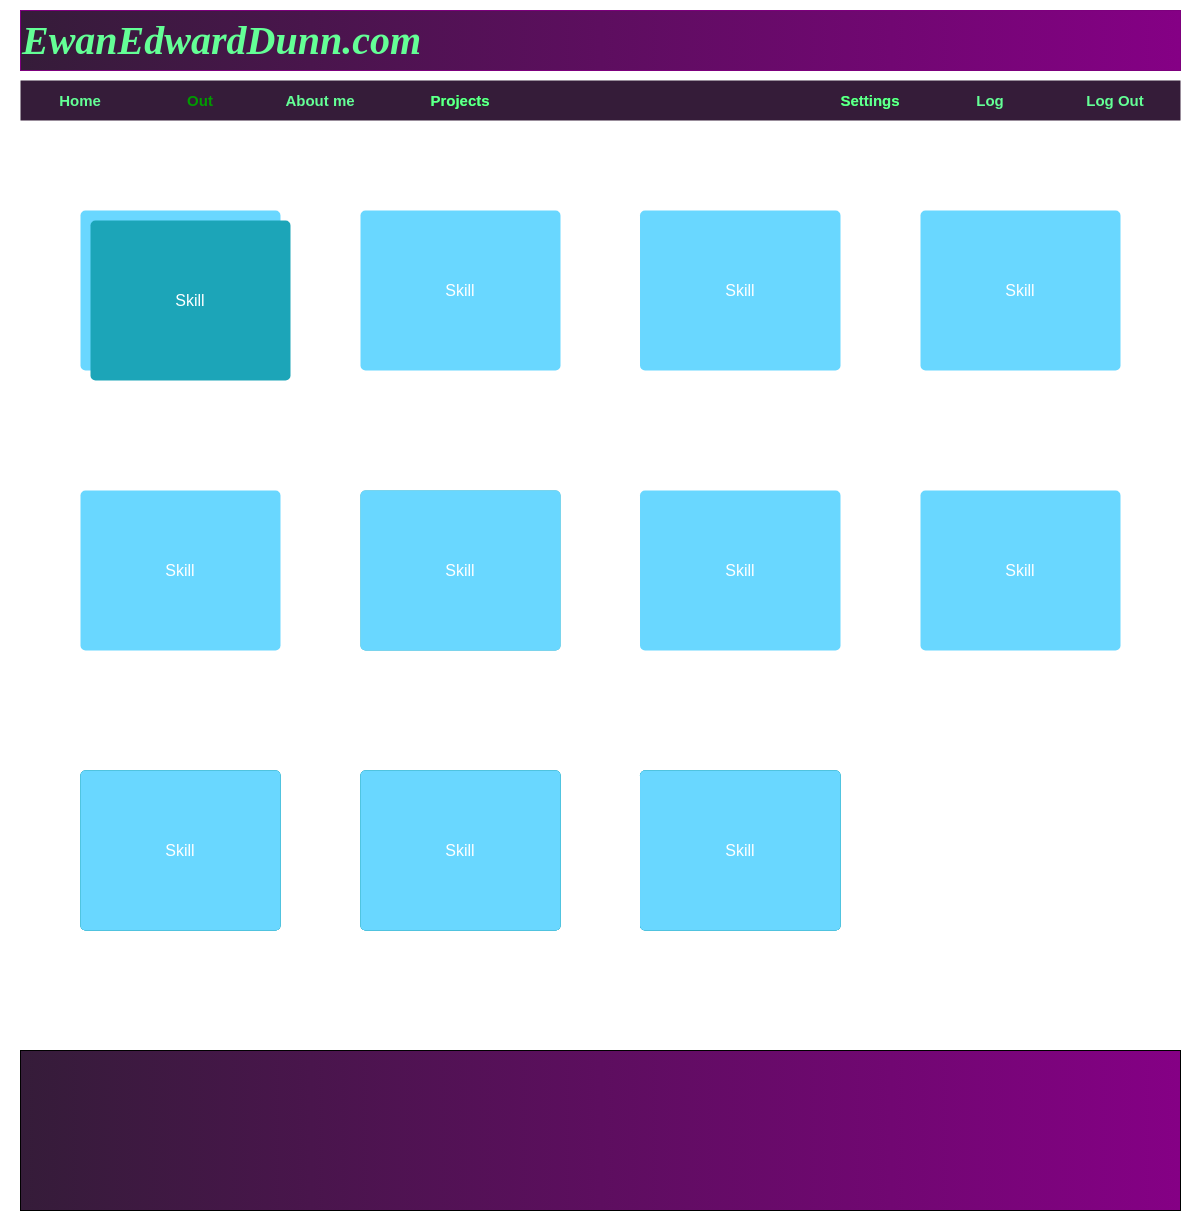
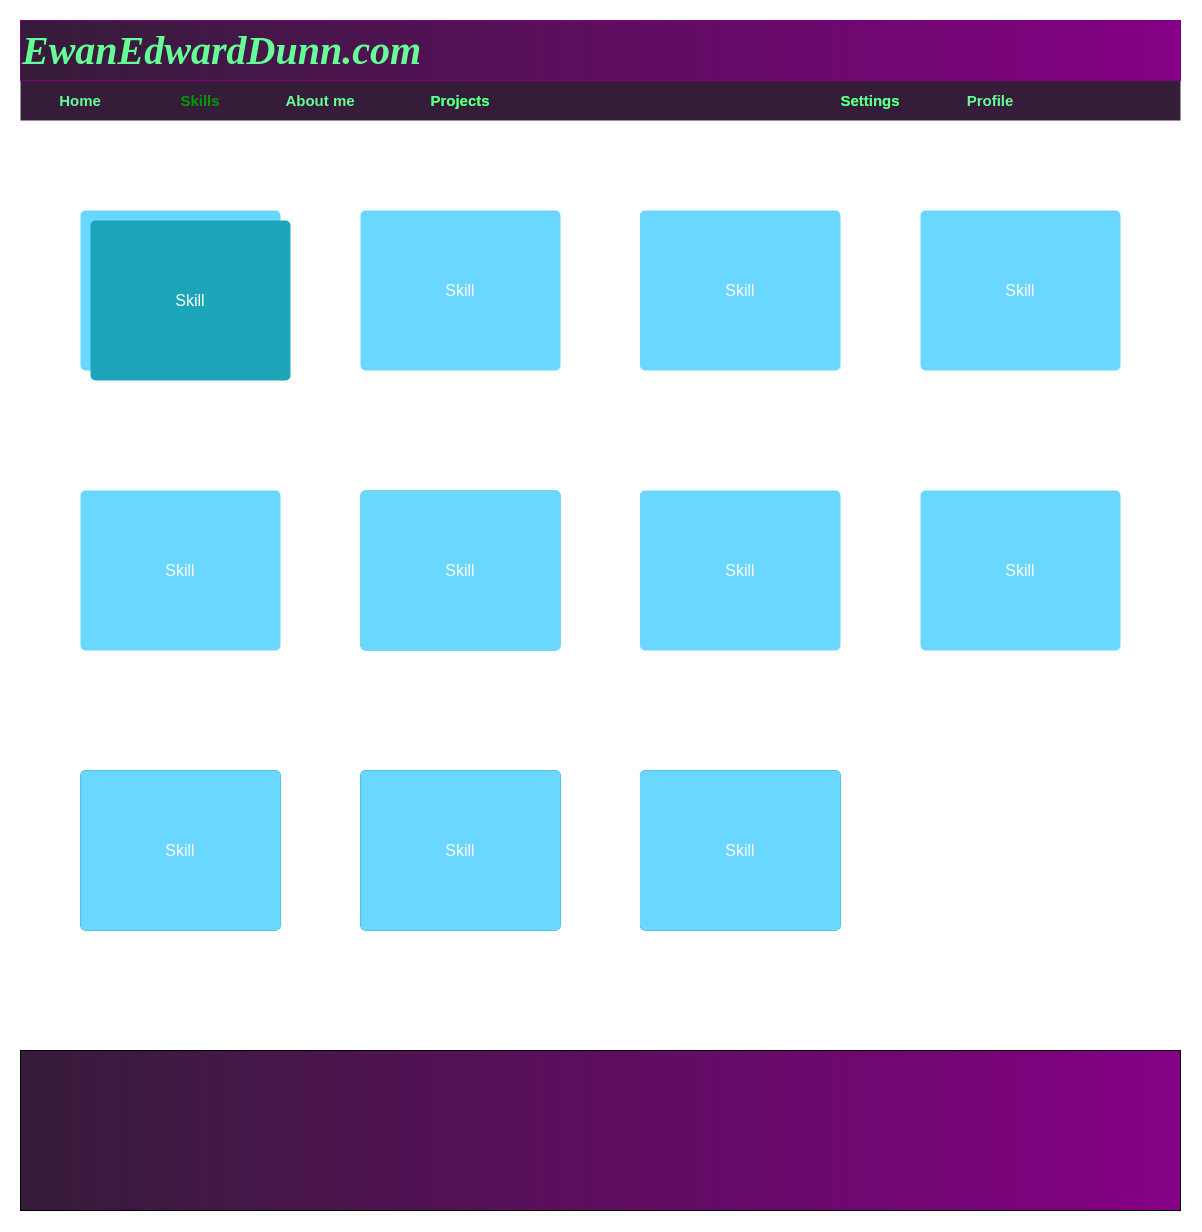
- <mxCell id="3" value="&lt;h1&gt;&lt;b&gt;&lt;i&gt;&lt;font face=&quot;Comic Sans MS&quot;&gt;&lt;font&gt;&lt;span style=&quot;font-size: 40px&quot;&gt;EwanEdwardDunn&lt;/span&gt;&lt;/font&gt;&lt;font style=&quot;font-size: 40px&quot;&gt;.com&lt;/font&gt;&lt;/font&gt;&lt;/i&gt;&lt;/b&gt;&lt;/h1&gt;" style="rounded=0;whiteSpace=wrap;html=1;align=left;fillColor=#351C39;strokeColor=#7D007D;gradientColor=#850085;gradientDirection=east;glass=0;shadow=0;fontColor=#64FF96;" parent="1" vertex="1"><mxGeometry x="20" y="10" width="1160" height="60" as="geometry" /></mxCell>
+ <mxCell id="3" value="&lt;h1&gt;&lt;b&gt;&lt;i&gt;&lt;font face=&quot;Comic Sans MS&quot;&gt;&lt;font&gt;&lt;span style=&quot;font-size: 40px&quot;&gt;EwanEdwardDunn&lt;/span&gt;&lt;/font&gt;&lt;font style=&quot;font-size: 40px&quot;&gt;.com&lt;/font&gt;&lt;/font&gt;&lt;/i&gt;&lt;/b&gt;&lt;/h1&gt;" style="rounded=0;whiteSpace=wrap;html=1;align=left;fillColor=#351C39;strokeColor=#7D007D;gradientColor=#850085;gradientDirection=east;glass=0;shadow=0;fontColor=#64FF96;" parent="1" vertex="1"><mxGeometry x="20" y="20" width="1160" height="60" as="geometry" /></mxCell>
- <mxCell id="6" value="Out" style="html=1;shadow=0;dashed=0;fillColor=none;strokeColor=none;shape=mxgraph.bootstrap.rect;fontColor=#009C00;whiteSpace=wrap;fillOpacity=100;fontStyle=1;fontSize=15;" parent="1" vertex="1"><mxGeometry x="140" y="80" width="120" height="40" as="geometry" /></mxCell>
+ <mxCell id="6" value="Skills" style="html=1;shadow=0;dashed=0;fillColor=none;strokeColor=none;shape=mxgraph.bootstrap.rect;fontColor=#009C00;whiteSpace=wrap;fillOpacity=100;fontStyle=1;fontSize=15;" parent="1" vertex="1"><mxGeometry x="140" y="80" width="120" height="40" as="geometry" /></mxCell>
- <mxCell id="9" value="Log" style="html=1;shadow=0;dashed=0;fillColor=none;strokeColor=none;shape=mxgraph.bootstrap.rect;fontColor=#64FF96;whiteSpace=wrap;fontStyle=1;fontSize=15;" parent="1" vertex="1"><mxGeometry x="930" y="80" width="120" height="40" as="geometry" /></mxCell>
+ <mxCell id="9" value="Profile" style="html=1;shadow=0;dashed=0;fillColor=none;strokeColor=none;shape=mxgraph.bootstrap.rect;fontColor=#64FF96;whiteSpace=wrap;fontStyle=1;fontSize=15;" parent="1" vertex="1"><mxGeometry x="930" y="80" width="120" height="40" as="geometry" /></mxCell>
- <mxCell id="12" value="Log Out" style="html=1;shadow=0;dashed=0;fillColor=none;strokeColor=none;shape=mxgraph.bootstrap.rect;fontColor=#64FF96;whiteSpace=wrap;fontStyle=1;fontSize=15;" parent="1" vertex="1"><mxGeometry x="1050" y="80" width="129.99" height="40" as="geometry" /></mxCell>
